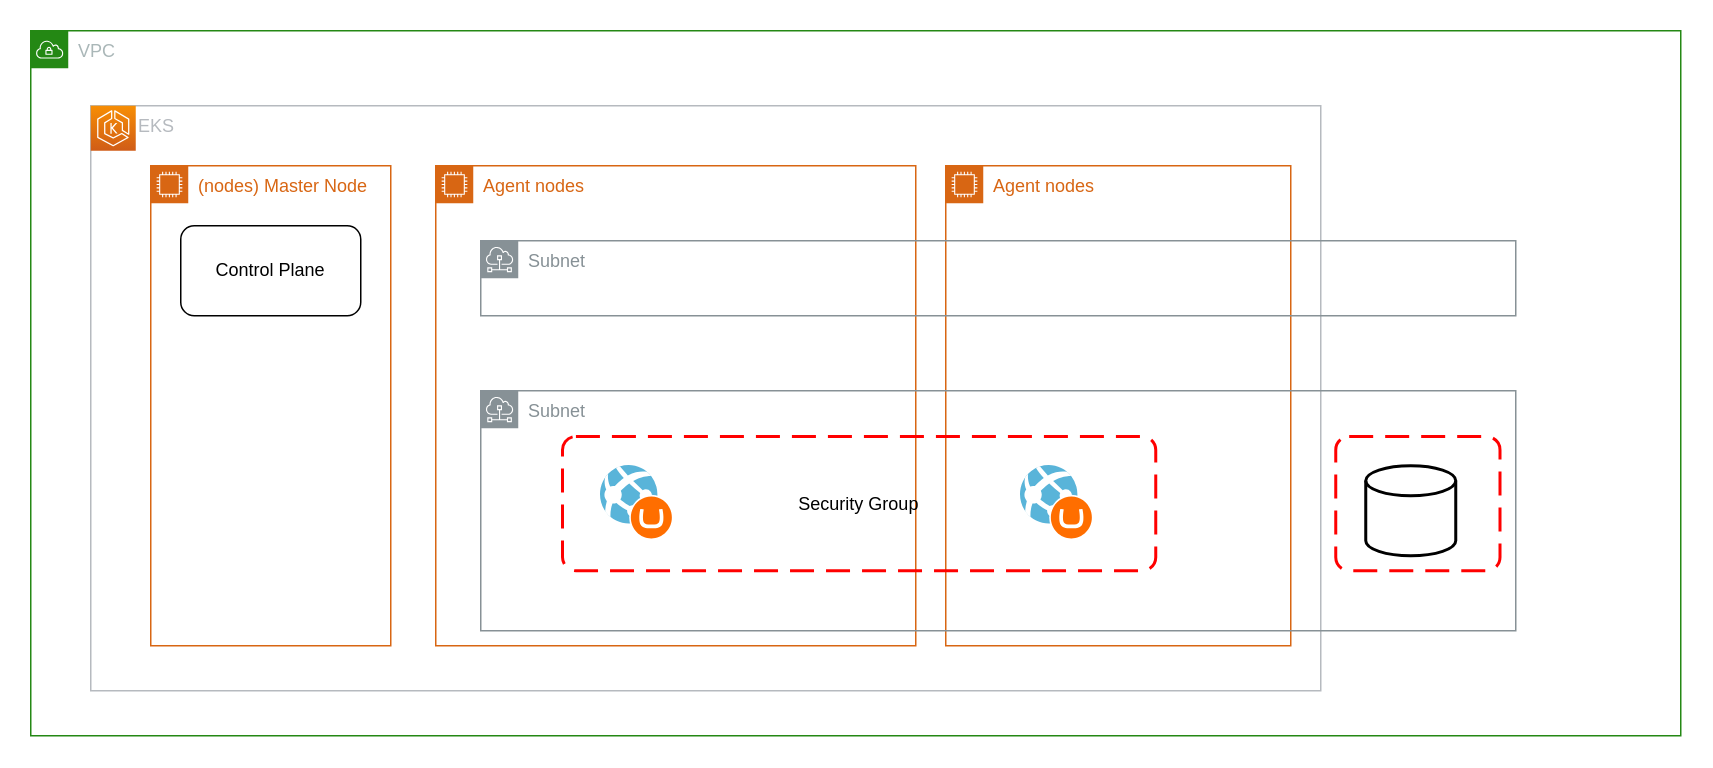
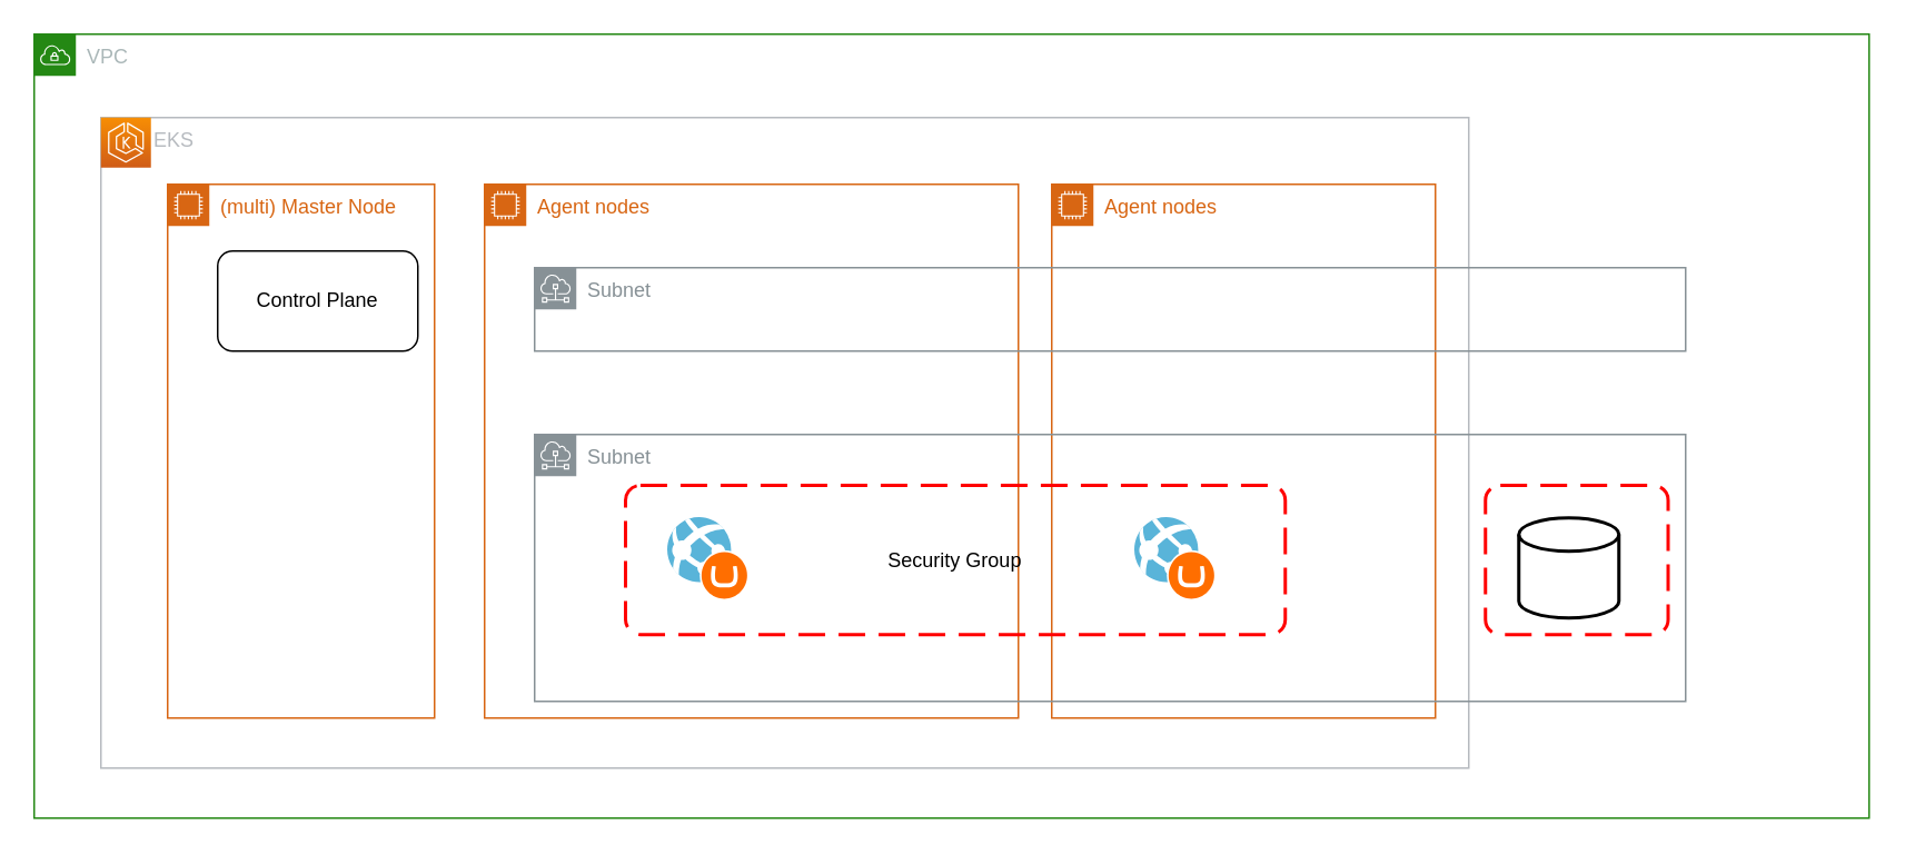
- <mxCell id="5" value="(nodes) Master Node" style="points=[[0,0],[0.25,0],[0.5,0],[0.75,0],[1,0],[1,0.25],[1,0.5],[1,0.75],[1,1],[0.75,1],[0.5,1],[0.25,1],[0,1],[0,0.75],[0,0.5],[0,0.25]];outlineConnect=0;gradientColor=none;html=1;whiteSpace=wrap;fontSize=12;fontStyle=0;shape=mxgraph.aws4.group;grIcon=mxgraph.aws4.group_ec2_instance_contents;strokeColor=#D86613;fillColor=none;verticalAlign=top;align=left;spacingLeft=30;fontColor=#D86613;dashed=0;" vertex="1" parent="1"><mxGeometry x="100" y="110" width="160" height="320" as="geometry" /></mxCell>
+ <mxCell id="5" value="(multi) Master Node" style="points=[[0,0],[0.25,0],[0.5,0],[0.75,0],[1,0],[1,0.25],[1,0.5],[1,0.75],[1,1],[0.75,1],[0.5,1],[0.25,1],[0,1],[0,0.75],[0,0.5],[0,0.25]];outlineConnect=0;gradientColor=none;html=1;whiteSpace=wrap;fontSize=12;fontStyle=0;shape=mxgraph.aws4.group;grIcon=mxgraph.aws4.group_ec2_instance_contents;strokeColor=#D86613;fillColor=none;verticalAlign=top;align=left;spacingLeft=30;fontColor=#D86613;dashed=0;" vertex="1" parent="1"><mxGeometry x="100" y="110" width="160" height="320" as="geometry" /></mxCell>
- <mxCell id="10" value="Control Plane" style="rounded=1;whiteSpace=wrap;html=1;" vertex="1" parent="1"><mxGeometry x="120" y="150" width="120" height="60" as="geometry" /></mxCell>
+ <mxCell id="10" value="Control Plane" style="rounded=1;whiteSpace=wrap;html=1;" vertex="1" parent="1"><mxGeometry x="130" y="150" width="120" height="60" as="geometry" /></mxCell>
